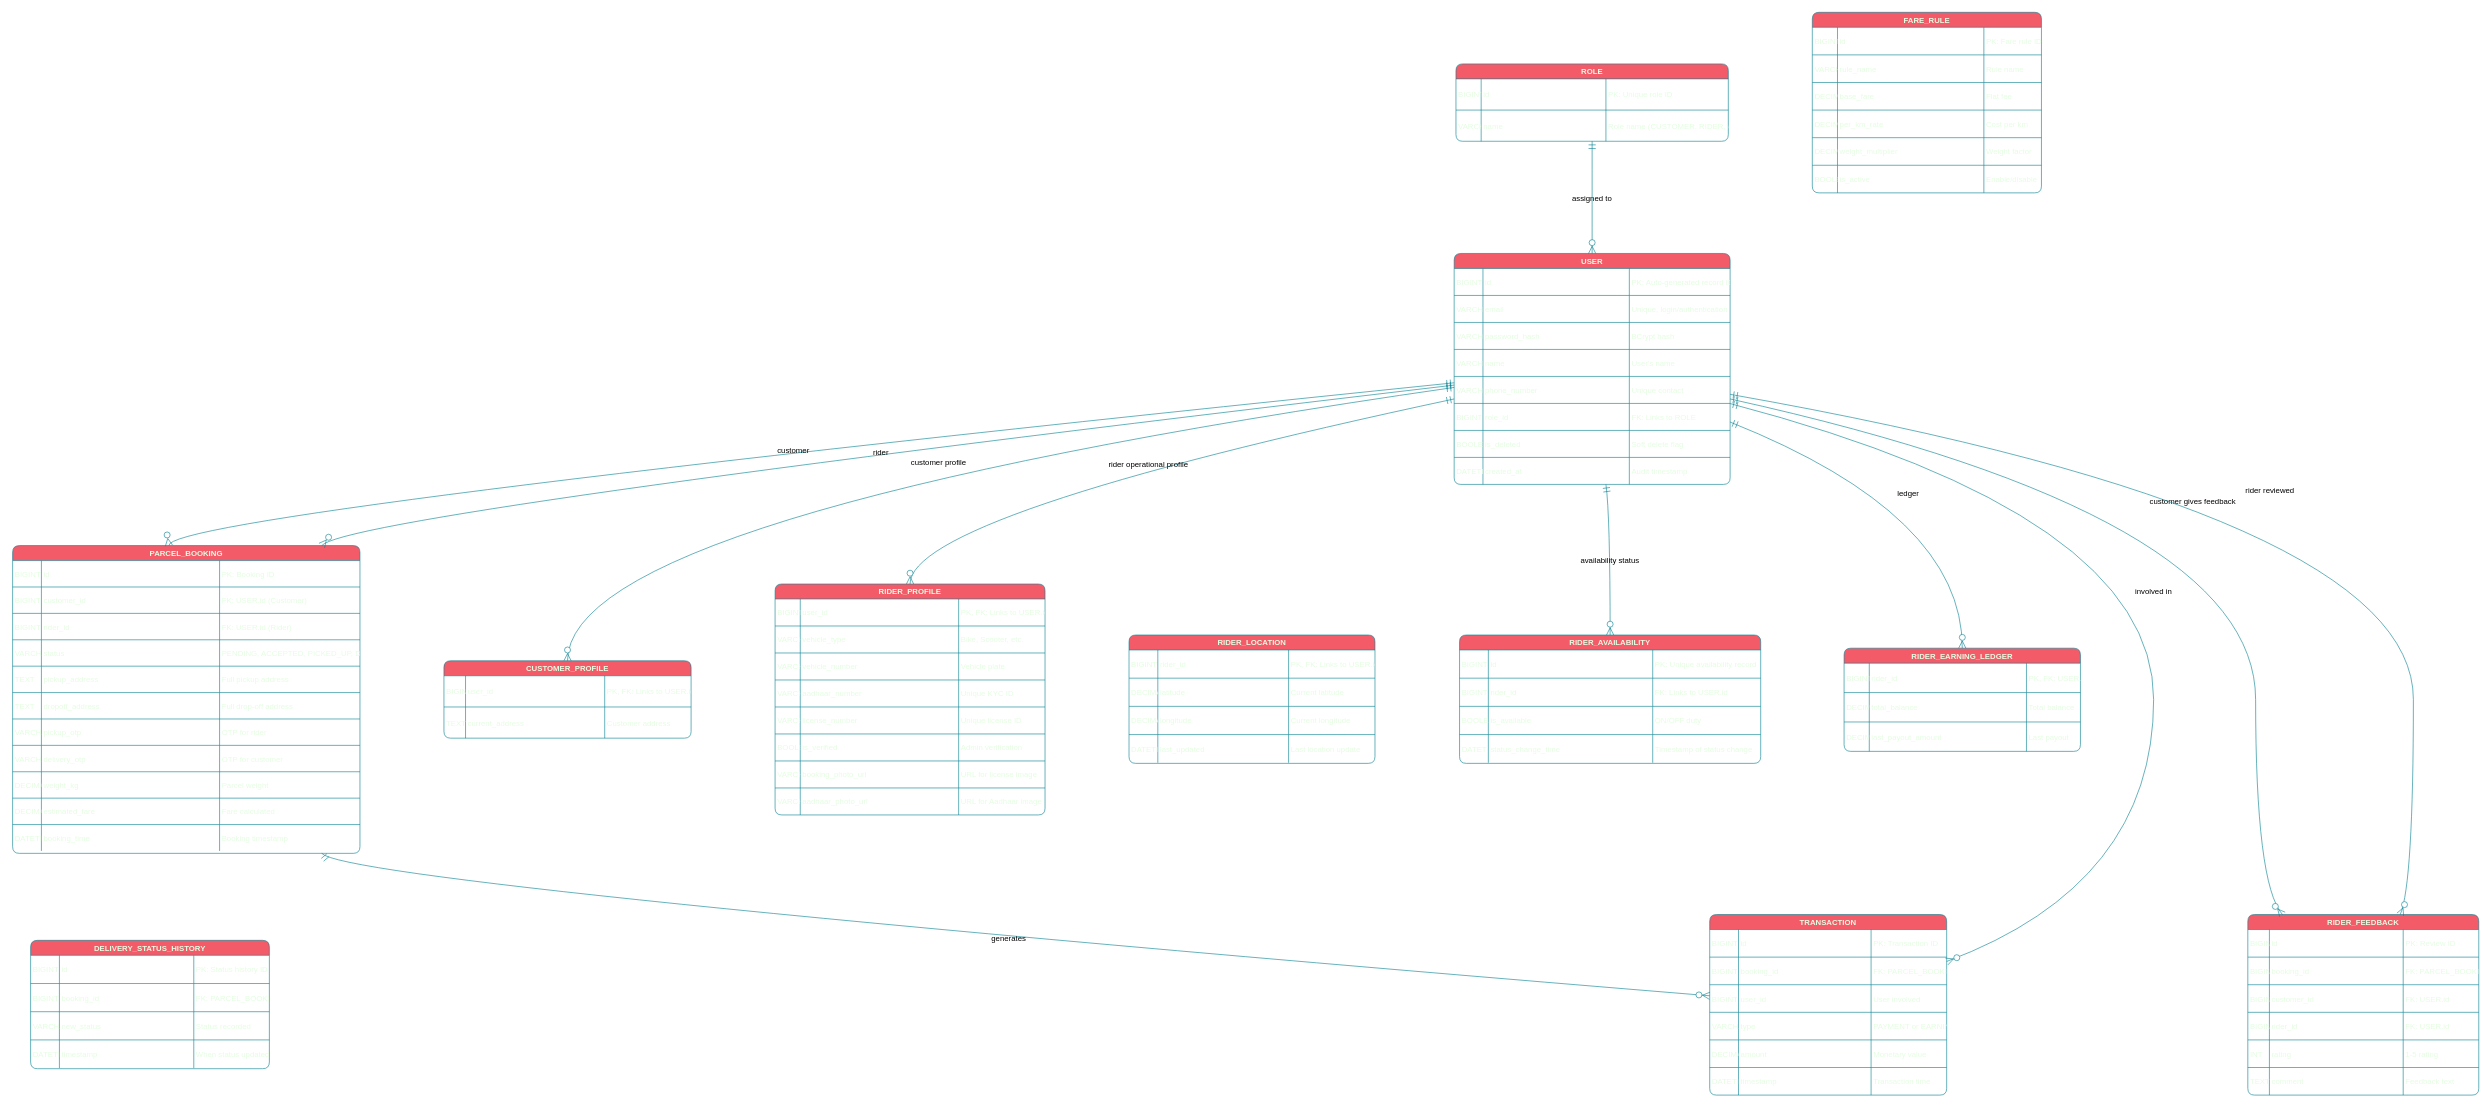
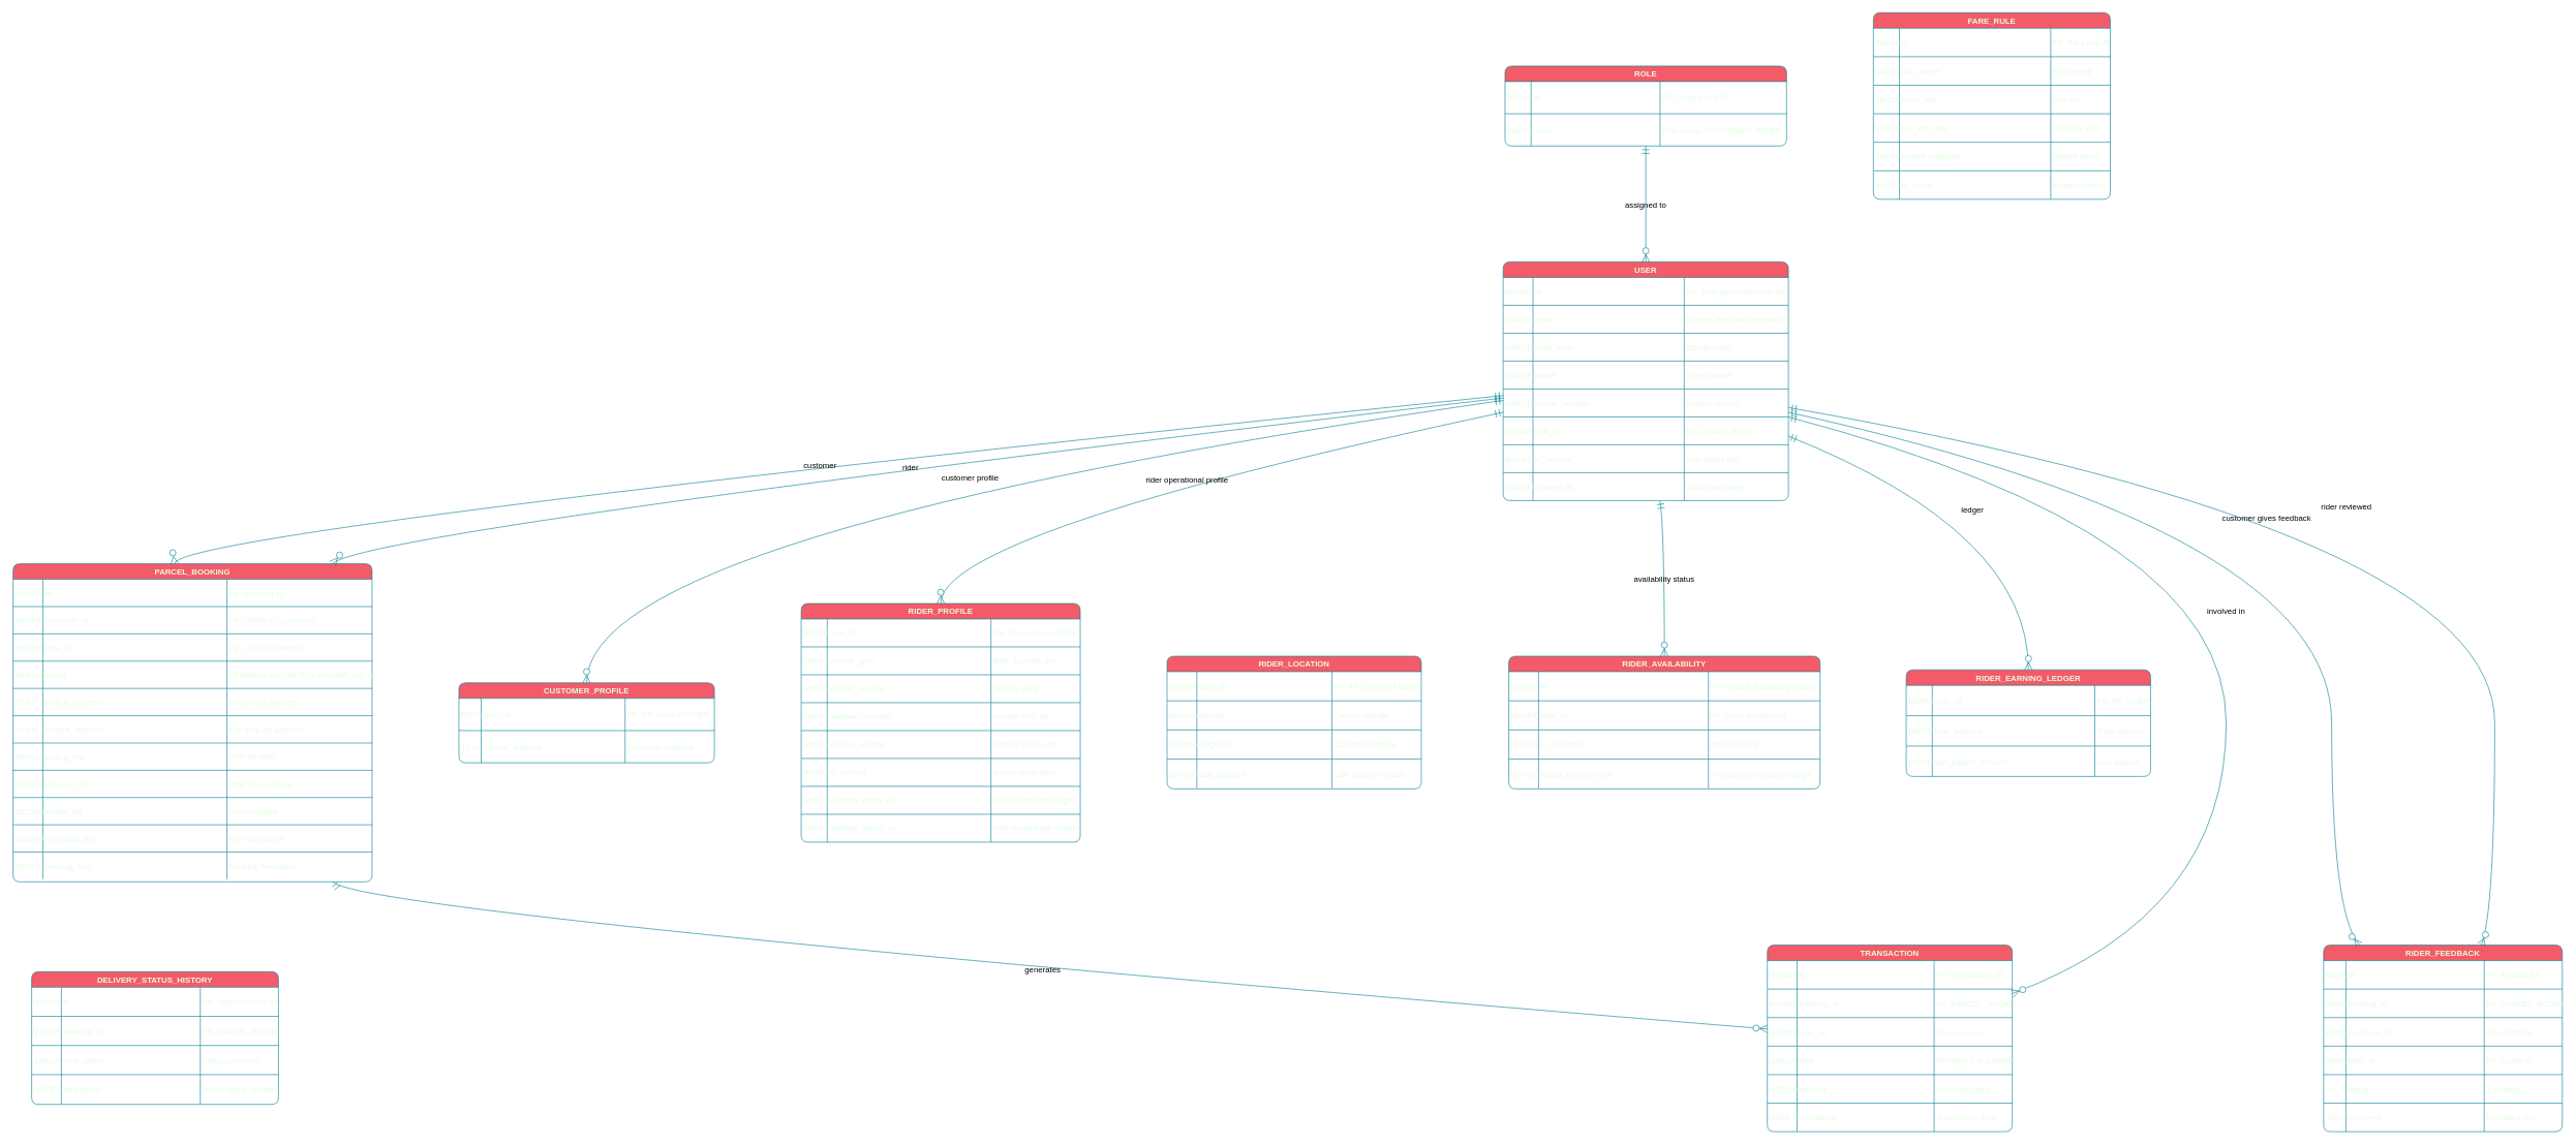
- <mxCell id="6" value="PK: Auto-generated record ID" style="shape=partialRectangle;connectable=0;fillColor=none;top=0;left=0;bottom=0;right=0;align=left;spacingLeft=2;overflow=hidden;fontSize=13;labelBackgroundColor=none;rounded=1;strokeColor=#028090;fontColor=#E4FDE1;" vertex="1" parent="3"><mxGeometry x="292" width="168" height="45" as="geometry"><mxRectangle width="168" height="45" as="alternateBounds" /></mxGeometry></mxCell>
+ <mxCell id="6" value="PK: Auto-generated user ID" style="shape=partialRectangle;connectable=0;fillColor=none;top=0;left=0;bottom=0;right=0;align=left;spacingLeft=2;overflow=hidden;fontSize=13;labelBackgroundColor=none;rounded=1;strokeColor=#028090;fontColor=#E4FDE1;" vertex="1" parent="3"><mxGeometry x="292" width="168" height="45" as="geometry"><mxRectangle width="168" height="45" as="alternateBounds" /></mxGeometry></mxCell>
- <mxCell id="13" value="password_hash" style="shape=partialRectangle;connectable=0;fillColor=none;top=0;left=0;bottom=0;right=0;align=left;spacingLeft=2;overflow=hidden;fontSize=13;labelBackgroundColor=none;rounded=1;strokeColor=#028090;fontColor=#E4FDE1;" vertex="1" parent="11"><mxGeometry x="48" width="244" height="45" as="geometry"><mxRectangle width="244" height="45" as="alternateBounds" /></mxGeometry></mxCell>
+ <mxCell id="13" value="login_hash" style="shape=partialRectangle;connectable=0;fillColor=none;top=0;left=0;bottom=0;right=0;align=left;spacingLeft=2;overflow=hidden;fontSize=13;labelBackgroundColor=none;rounded=1;strokeColor=#028090;fontColor=#E4FDE1;" vertex="1" parent="11"><mxGeometry x="48" width="244" height="45" as="geometry"><mxRectangle width="244" height="45" as="alternateBounds" /></mxGeometry></mxCell>
